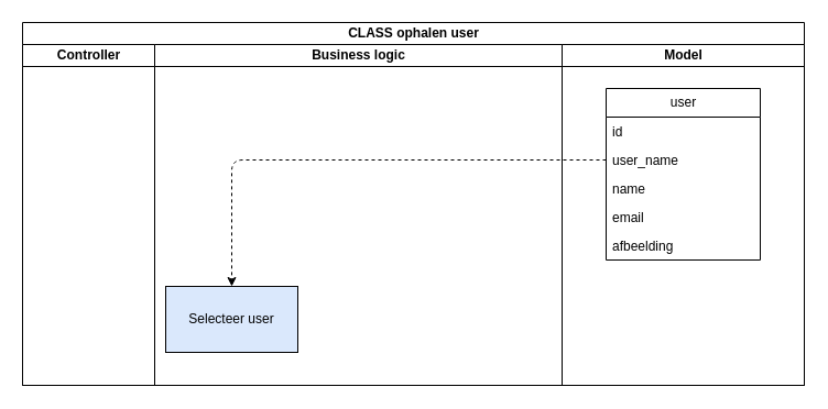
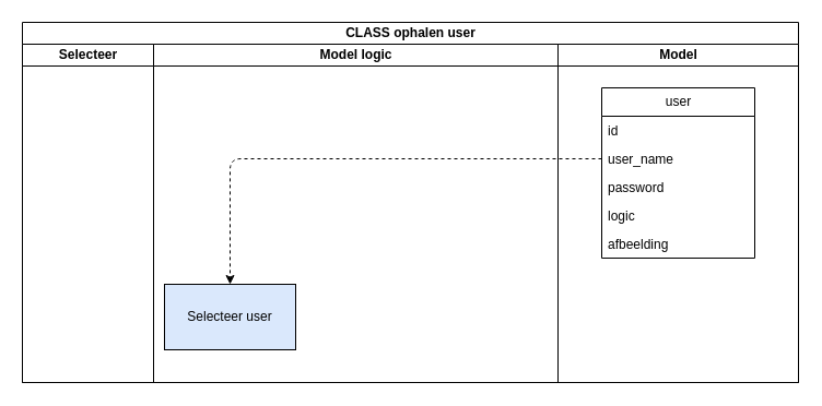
- <mxCell id="3" value="Controller" style="swimlane;startSize=20;html=1;" vertex="1" parent="2"><mxGeometry y="20" width="120" height="310" as="geometry" /></mxCell>
+ <mxCell id="3" value="Selecteer" style="swimlane;startSize=20;html=1;" vertex="1" parent="2"><mxGeometry y="20" width="120" height="310" as="geometry" /></mxCell>
- <mxCell id="4" value="Business logic" style="swimlane;startSize=20;html=1;" vertex="1" parent="2"><mxGeometry x="120" y="20" width="370" height="310" as="geometry" /></mxCell>
+ <mxCell id="4" value="Model logic" style="swimlane;startSize=20;html=1;" vertex="1" parent="2"><mxGeometry x="120" y="20" width="370" height="310" as="geometry" /></mxCell>
- <mxCell id="10" value="name" style="text;strokeColor=none;fillColor=none;align=left;verticalAlign=top;spacingLeft=4;spacingRight=4;overflow=hidden;rotatable=0;points=[[0,0.5],[1,0.5]];portConstraint=eastwest;whiteSpace=wrap;html=1;" vertex="1" parent="7"><mxGeometry y="78" width="140" height="26" as="geometry" /></mxCell>
+ <mxCell id="10" value="password" style="text;strokeColor=none;fillColor=none;align=left;verticalAlign=top;spacingLeft=4;spacingRight=4;overflow=hidden;rotatable=0;points=[[0,0.5],[1,0.5]];portConstraint=eastwest;whiteSpace=wrap;html=1;" vertex="1" parent="7"><mxGeometry y="78" width="140" height="26" as="geometry" /></mxCell>
- <mxCell id="11" value="email" style="text;strokeColor=none;fillColor=none;align=left;verticalAlign=top;spacingLeft=4;spacingRight=4;overflow=hidden;rotatable=0;points=[[0,0.5],[1,0.5]];portConstraint=eastwest;whiteSpace=wrap;html=1;" vertex="1" parent="7"><mxGeometry y="104" width="140" height="26" as="geometry" /></mxCell>
+ <mxCell id="11" value="logic" style="text;strokeColor=none;fillColor=none;align=left;verticalAlign=top;spacingLeft=4;spacingRight=4;overflow=hidden;rotatable=0;points=[[0,0.5],[1,0.5]];portConstraint=eastwest;whiteSpace=wrap;html=1;" vertex="1" parent="7"><mxGeometry y="104" width="140" height="26" as="geometry" /></mxCell>
